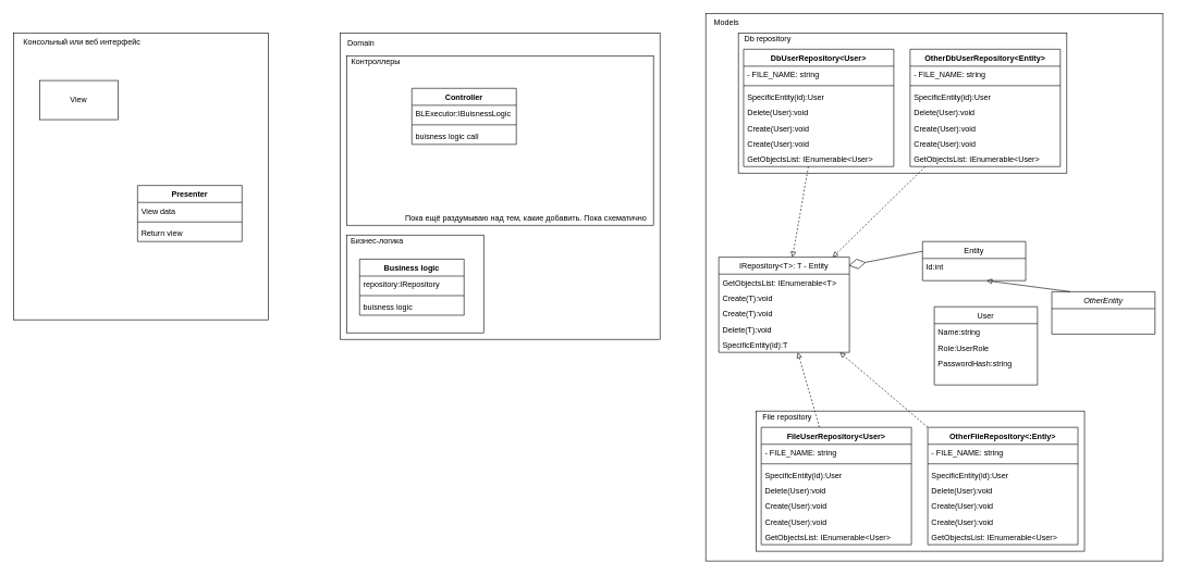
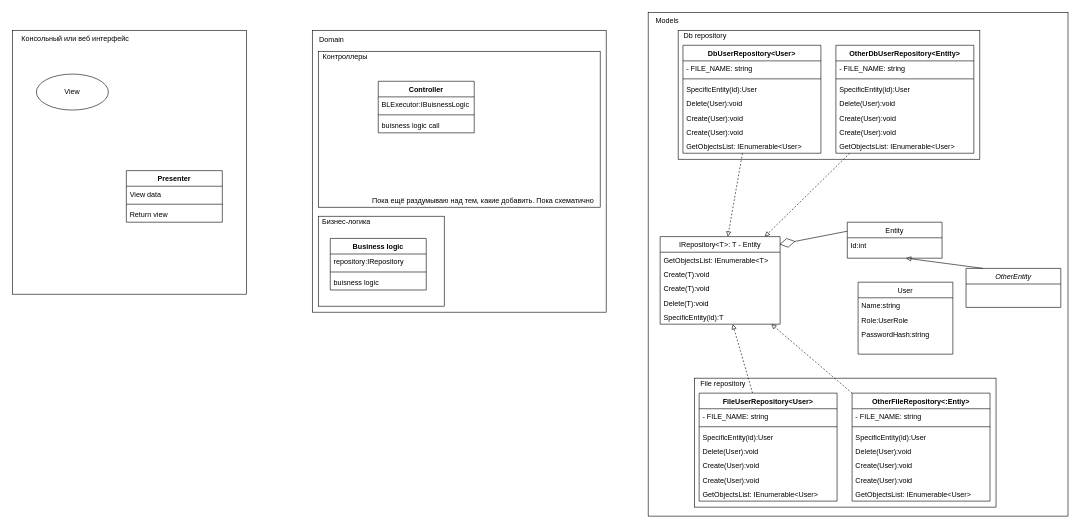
- <mxCell id="79" value="View" style="rounded=0;whiteSpace=wrap;html=1;" vertex="1" parent="1"><mxGeometry x="60" y="123" width="120" height="60" as="geometry" /></mxCell>
+ <mxCell id="79" value="View" style="ellipse;whiteSpace=wrap;html=1;" vertex="1" parent="1"><mxGeometry x="60" y="123" width="120" height="60" as="geometry" /></mxCell>
